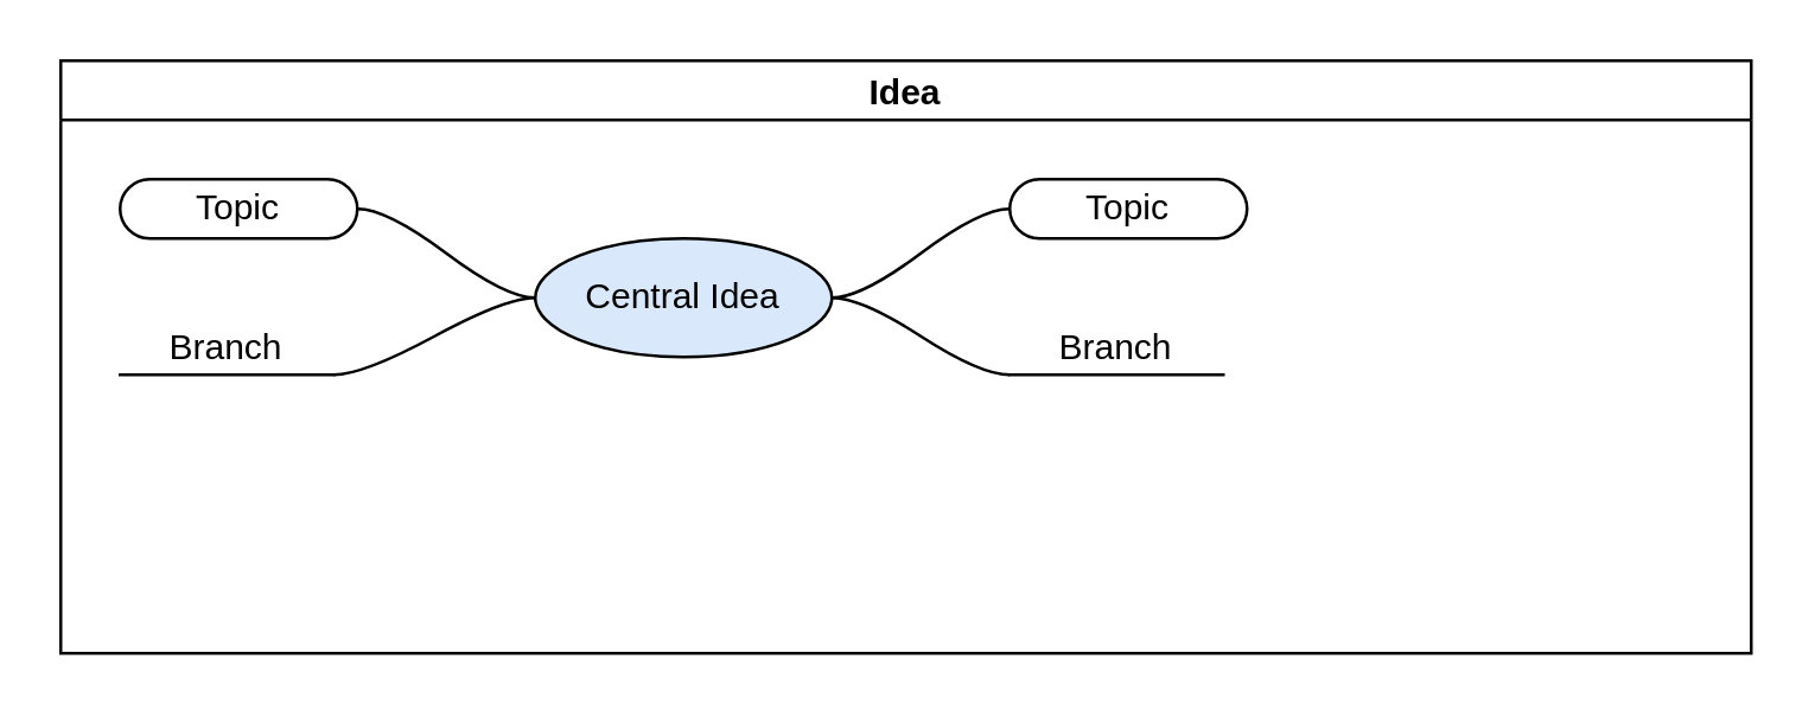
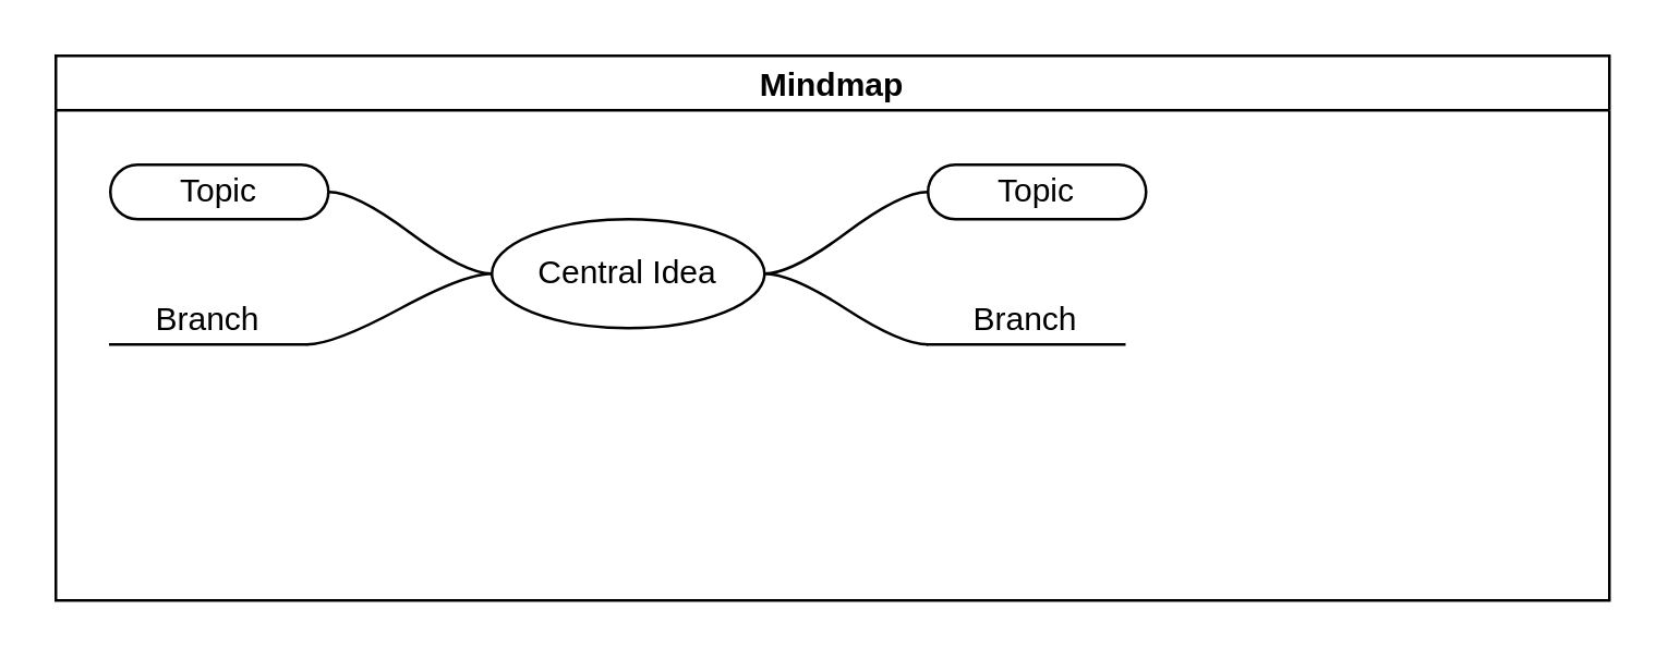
- <mxCell id="2" value="Idea" style="swimlane;startSize=20;horizontal=1;containerType=tree;" parent="1" vertex="1"><mxGeometry x="20" y="20" width="570" height="200" as="geometry" /></mxCell>
+ <mxCell id="2" value="Mindmap" style="swimlane;startSize=20;horizontal=1;containerType=tree;" parent="1" vertex="1"><mxGeometry x="20" y="20" width="570" height="200" as="geometry" /></mxCell>
- <mxCell id="7" value="Central Idea" style="ellipse;whiteSpace=wrap;html=1;align=center;treeFolding=1;treeMoving=1;newEdgeStyle={&quot;edgeStyle&quot;:&quot;entityRelationEdgeStyle&quot;,&quot;startArrow&quot;:&quot;none&quot;,&quot;endArrow&quot;:&quot;none&quot;,&quot;segment&quot;:10,&quot;curved&quot;:1};fillColor=#dae8fc;" parent="2" vertex="1"><mxGeometry x="160" y="60" width="100" height="40" as="geometry" /></mxCell>
+ <mxCell id="7" value="Central Idea" style="ellipse;whiteSpace=wrap;html=1;align=center;treeFolding=1;treeMoving=1;newEdgeStyle={&quot;edgeStyle&quot;:&quot;entityRelationEdgeStyle&quot;,&quot;startArrow&quot;:&quot;none&quot;,&quot;endArrow&quot;:&quot;none&quot;,&quot;segment&quot;:10,&quot;curved&quot;:1};" parent="2" vertex="1"><mxGeometry x="160" y="60" width="100" height="40" as="geometry" /></mxCell>
